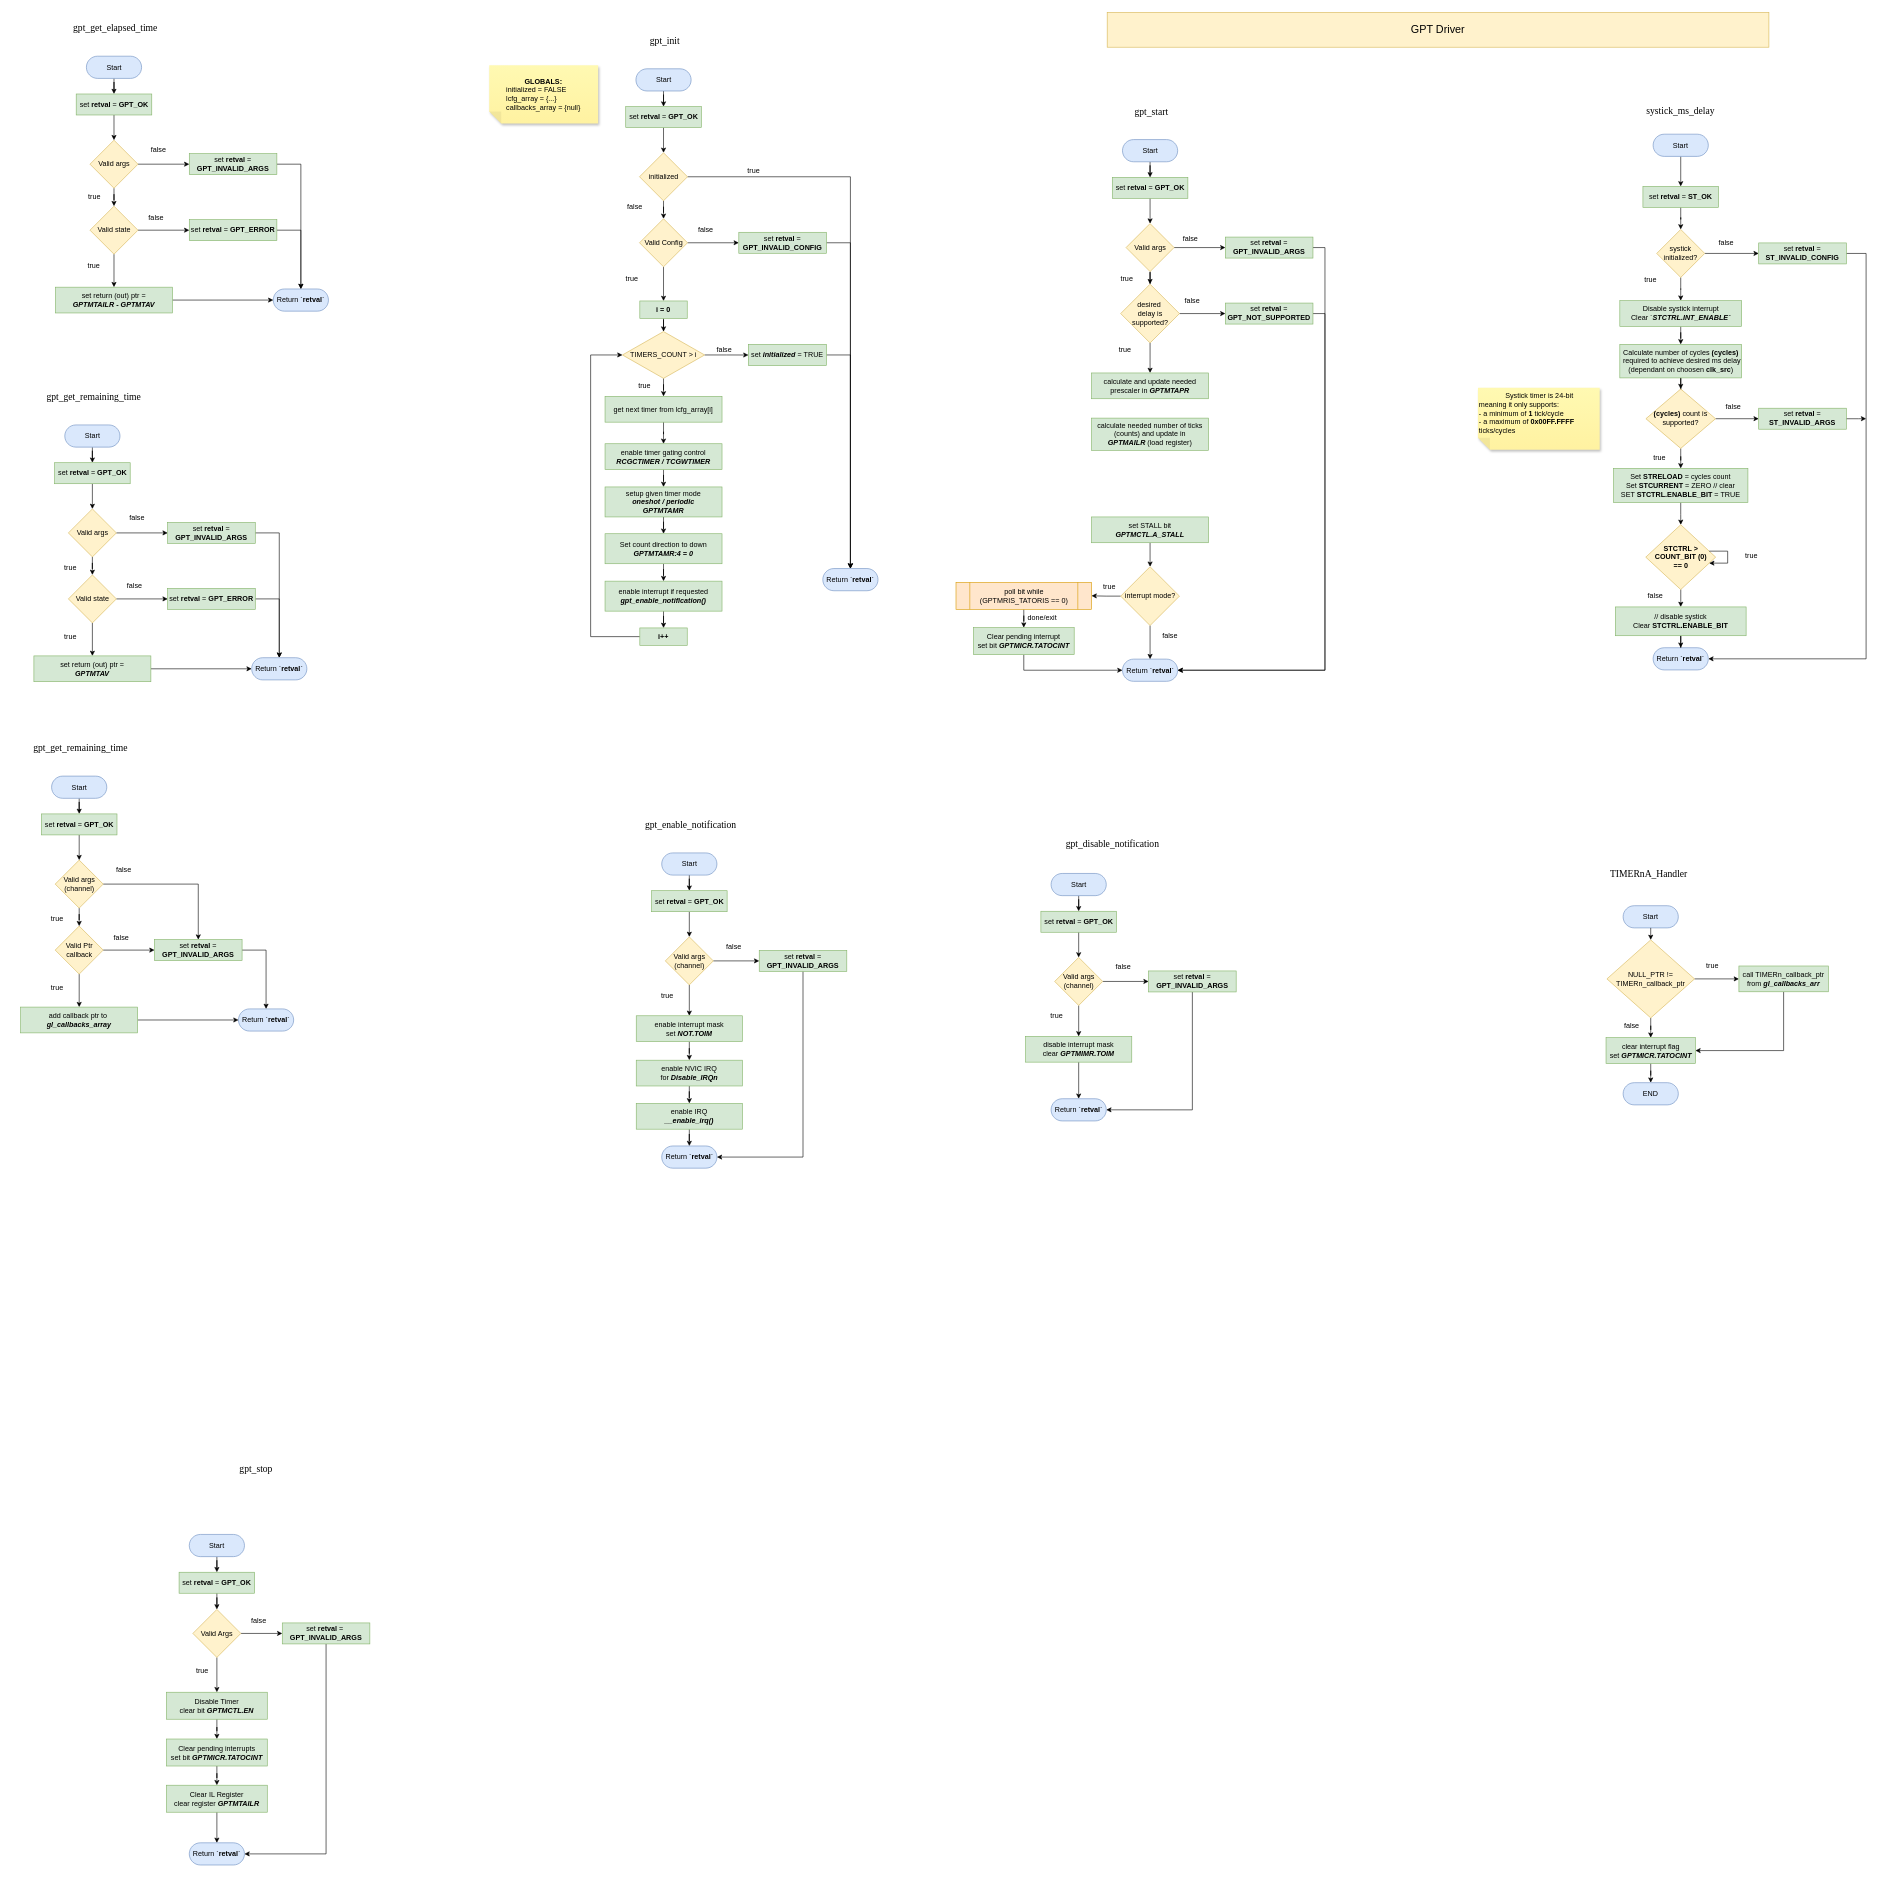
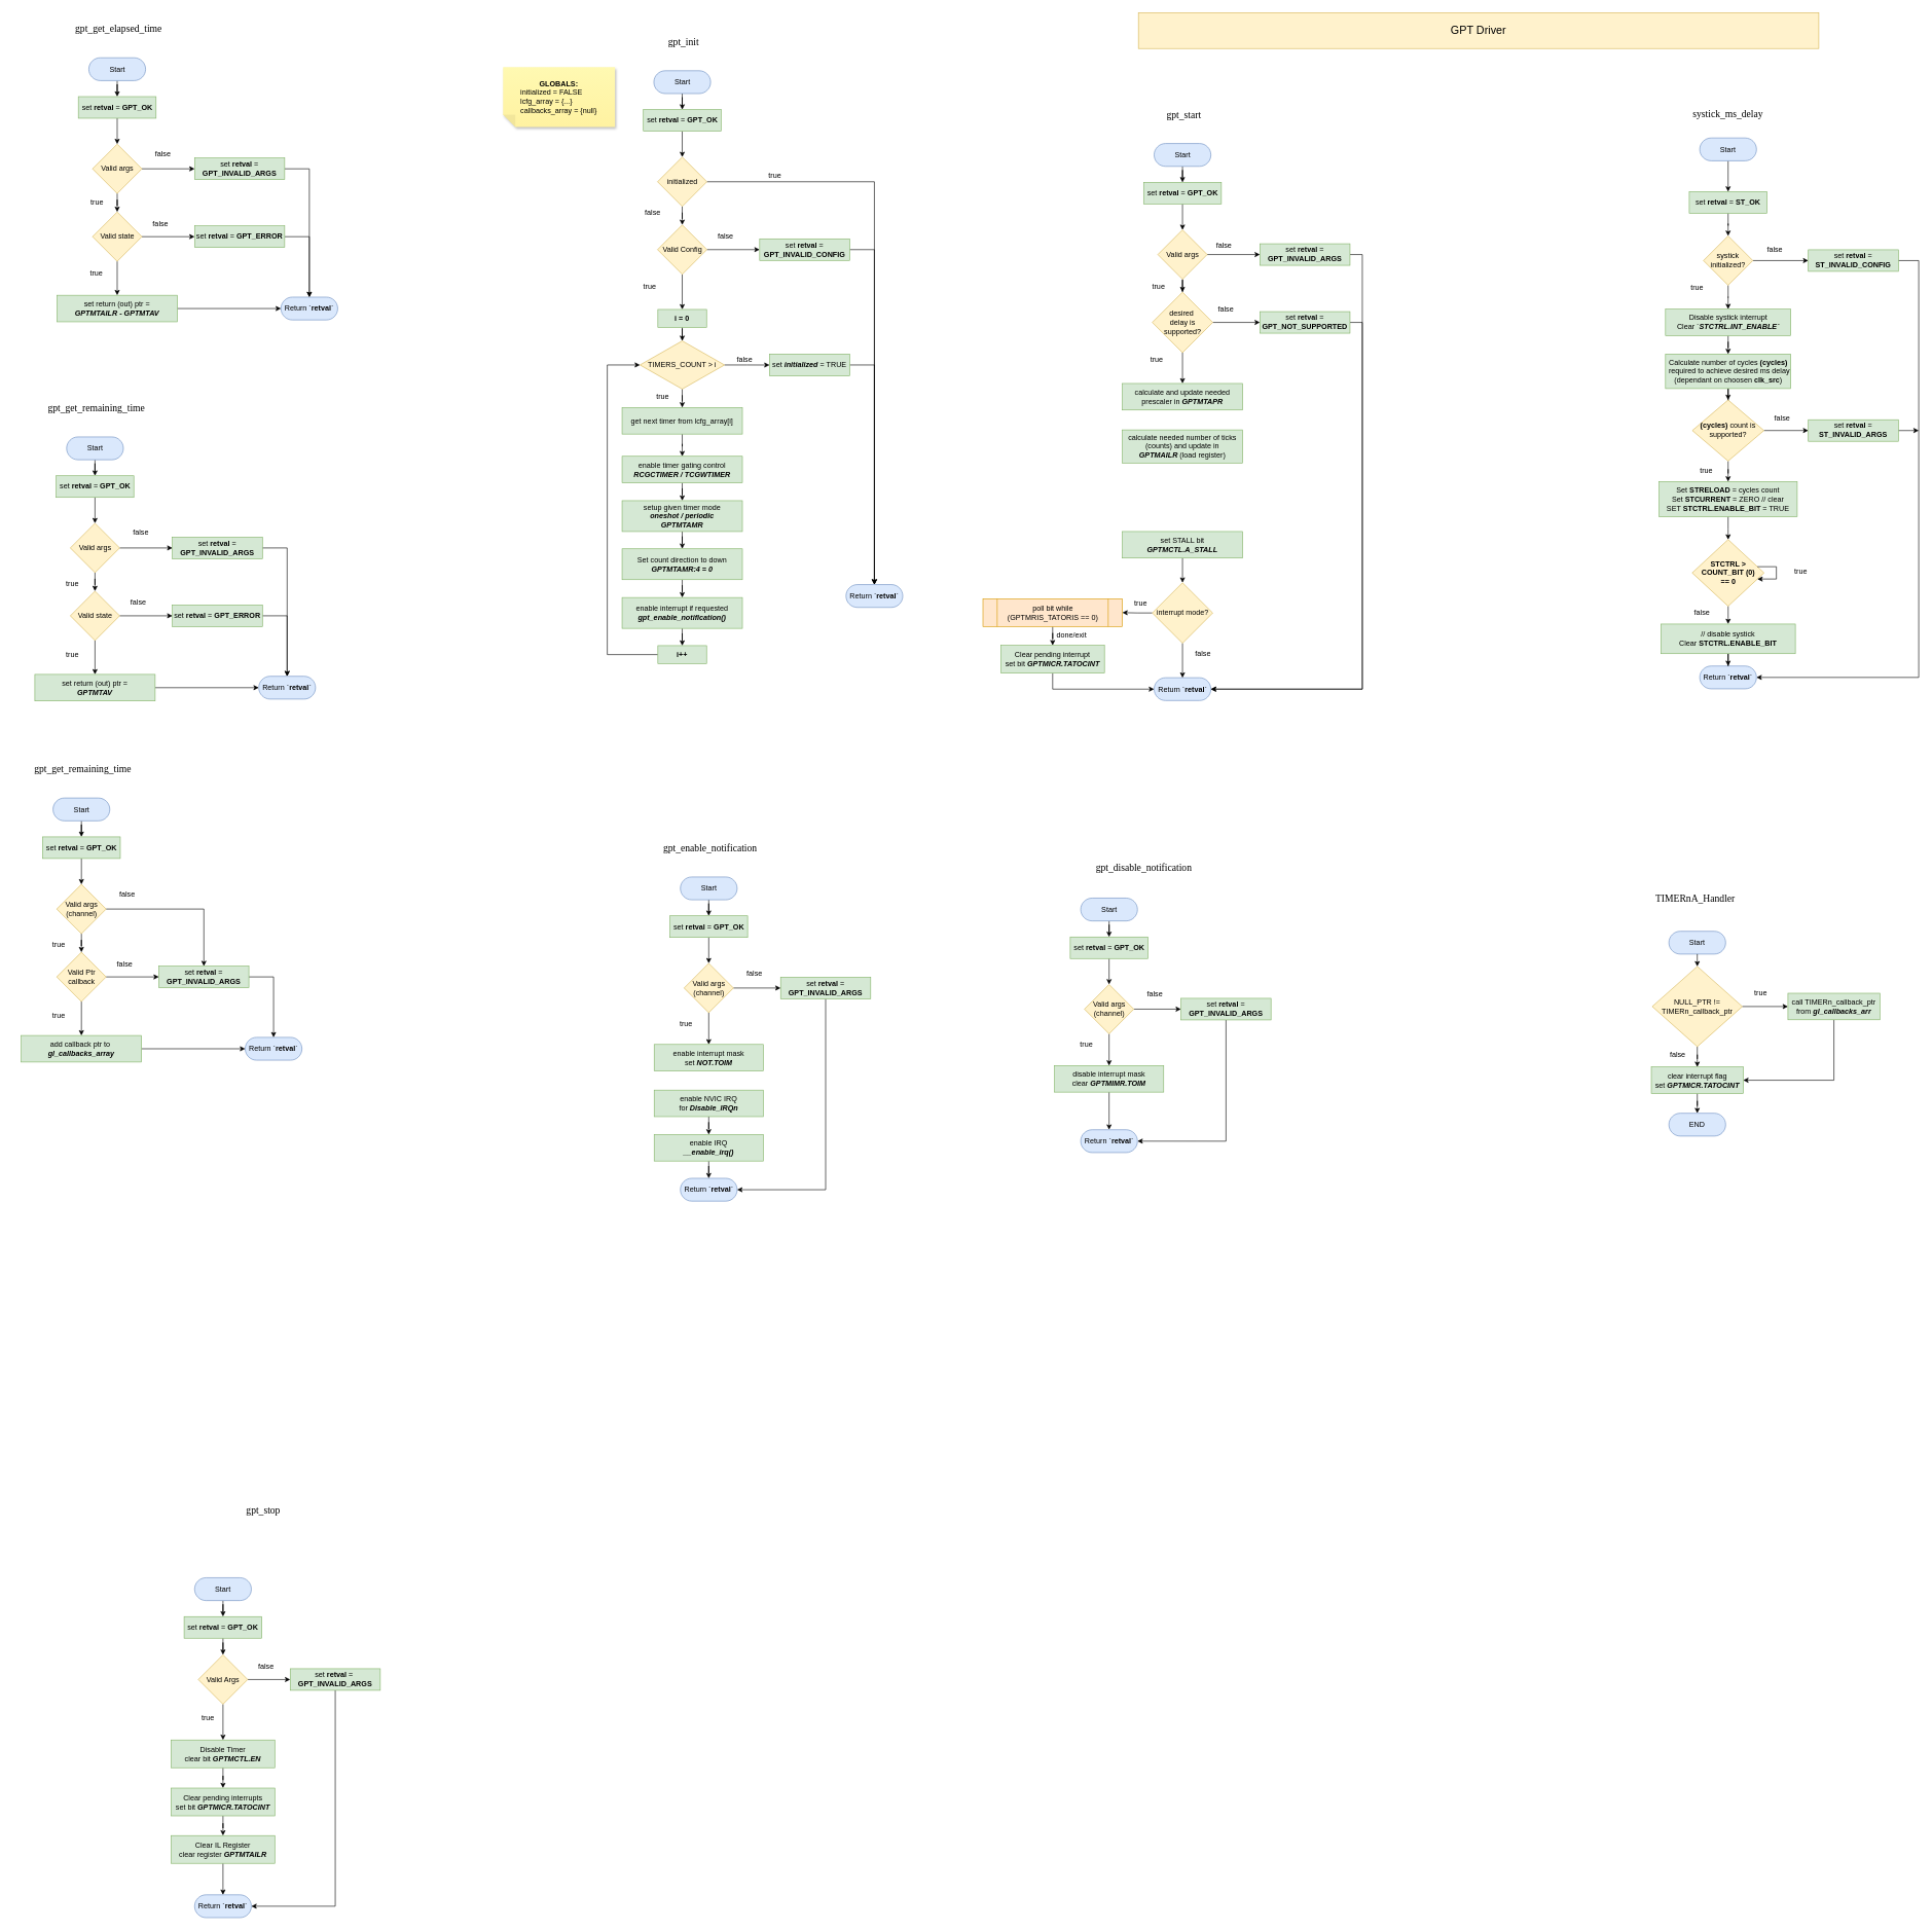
- <mxCell id="29" value="&lt;div style=&quot;text-align: center;&quot;&gt;&lt;span style=&quot;background-color: initial;&quot;&gt;Systick timer is 24-bit&lt;/span&gt;&lt;/div&gt;meaning it only supports:&lt;br&gt;- a minimum of &lt;b&gt;1&lt;/b&gt; tick/cycle&lt;br&gt;&lt;div style=&quot;&quot;&gt;&lt;span style=&quot;background-color: initial;&quot;&gt;- a maximum of &lt;b&gt;0x00FF.FFFF&lt;/b&gt; ticks/cycles&lt;/span&gt;&lt;/div&gt;" style="shape=note;whiteSpace=wrap;html=1;backgroundOutline=1;fontColor=#000000;darkOpacity=0.05;fillColor=#FFF9B2;strokeColor=none;fillStyle=solid;direction=west;gradientDirection=north;gradientColor=#FFF2A1;shadow=1;size=20;pointerEvents=1;align=left;verticalAlign=top;" parent="1" vertex="1"><mxGeometry x="2463" y="645.63" width="203" height="103.25" as="geometry" /></mxCell>
- <mxCell id="183" style="edgeStyle=orthogonalEdgeStyle;rounded=0;orthogonalLoop=1;jettySize=auto;html=1;entryX=0.5;entryY=0;entryDx=0;entryDy=0;" edge="1" parent="1" source="184" target="204"><mxGeometry relative="1" as="geometry" /></mxCell>
